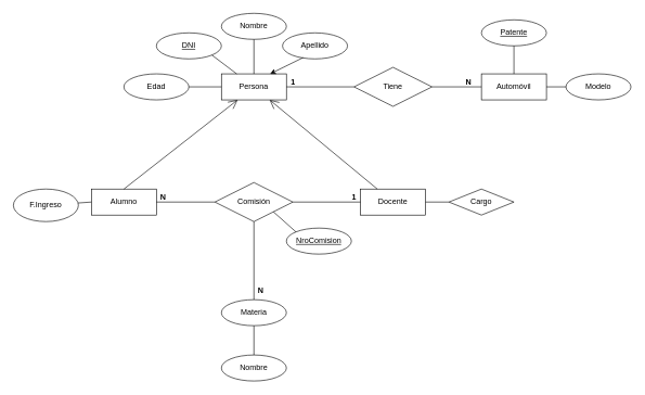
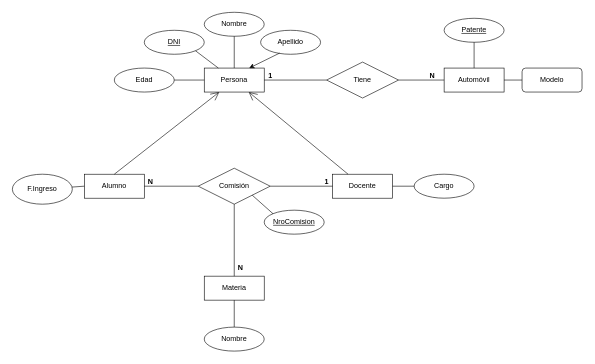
- <mxCell id="37" value="Modelo" style="ellipse;whiteSpace=wrap;html=1;align=center;" vertex="1" parent="1"><mxGeometry x="870" y="113" width="100" height="40" as="geometry" /></mxCell>
+ <mxCell id="37" value="Modelo" style="whiteSpace=wrap;html=1;align=center;rounded=1;" vertex="1" parent="1"><mxGeometry x="870" y="113" width="100" height="40" as="geometry" /></mxCell>
- <mxCell id="31" value="Cargo" style="rhombus;whiteSpace=wrap;html=1;align=center;" vertex="1" parent="1"><mxGeometry x="690" y="290" width="100" height="40" as="geometry" /></mxCell>
+ <mxCell id="31" value="Cargo" style="ellipse;whiteSpace=wrap;html=1;align=center;" vertex="1" parent="1"><mxGeometry x="690" y="290" width="100" height="40" as="geometry" /></mxCell>
- <mxCell id="8" value="Materia" style="ellipse;whiteSpace=wrap;html=1;align=center;" vertex="1" parent="1"><mxGeometry x="340" y="460" width="100" height="40" as="geometry" /></mxCell>
+ <mxCell id="8" value="Materia" style="whiteSpace=wrap;html=1;align=center;" vertex="1" parent="1"><mxGeometry x="340" y="460" width="100" height="40" as="geometry" /></mxCell>
